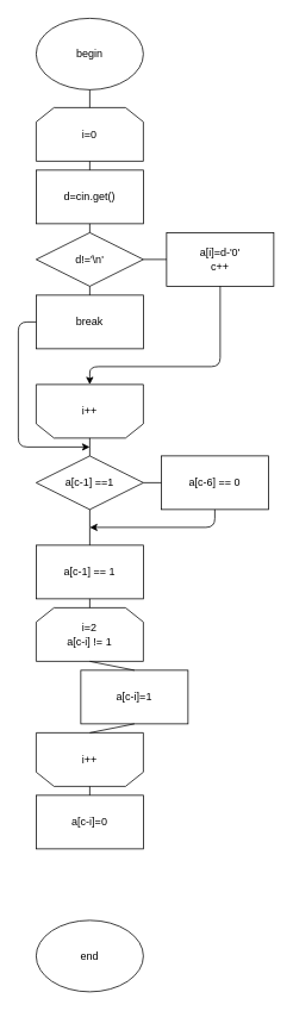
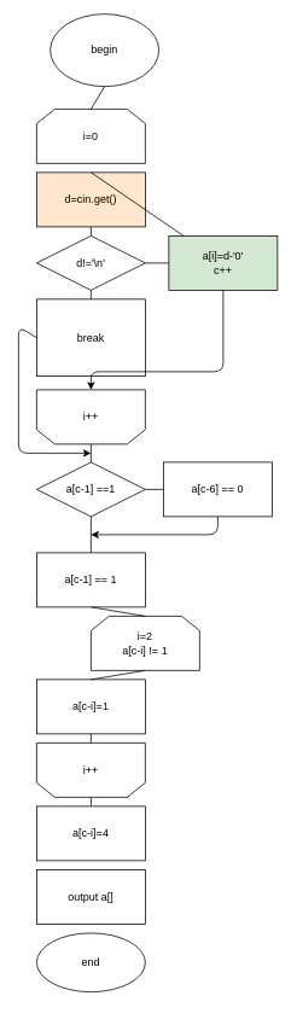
- <mxCell id="2" value="begin" style="ellipse;whiteSpace=wrap;html=1;" parent="1" vertex="1"><mxGeometry x="40" width="120" height="80" as="geometry" y="20" /></mxCell>
+ <mxCell id="2" value="begin" style="ellipse;whiteSpace=wrap;html=1;" parent="1" vertex="1"><mxGeometry x="55" y="15" width="120" height="80" as="geometry" /></mxCell>
- <mxCell id="10" value="" style="endArrow=none;html=1;entryX=0.5;entryY=1;entryDx=0;entryDy=0;exitX=0.5;exitY=0;exitDx=0;exitDy=0;" parent="1" source="6" target="3" edge="1"><mxGeometry width="50" height="50" relative="1" as="geometry"><mxPoint x="226" y="240" as="sourcePoint" /><mxPoint x="276" y="190" as="targetPoint" /></mxGeometry></mxCell>
+ <mxCell id="10" value="" style="endArrow=none;html=1;exitX=0.5;exitY=0;exitDx=0;exitDy=0;" parent="1" source="6" target="8" edge="1"><mxGeometry width="50" height="50" relative="1" as="geometry"><mxPoint x="226" y="240" as="sourcePoint" /><mxPoint x="276" y="190" as="targetPoint" /></mxGeometry></mxCell>
- <mxCell id="6" value="d=cin.get()" style="rounded=0;whiteSpace=wrap;html=1;" parent="1" vertex="1"><mxGeometry x="40" y="190" width="120" height="60" as="geometry" /></mxCell>
+ <mxCell id="6" value="d=cin.get()" style="rounded=0;whiteSpace=wrap;html=1;fillColor=#ffe6cc;" parent="1" vertex="1"><mxGeometry x="40" y="190" width="120" height="60" as="geometry" /></mxCell>
- <mxCell id="8" value="a[i]=d-'0'&lt;br&gt;c++" style="rounded=0;whiteSpace=wrap;html=1;" parent="1" vertex="1"><mxGeometry x="186" y="260" width="120" height="60" as="geometry" /></mxCell>
+ <mxCell id="8" value="a[i]=d-'0'&lt;br&gt;c++" style="rounded=0;whiteSpace=wrap;html=1;fillColor=#d5e8d4;" parent="1" vertex="1"><mxGeometry x="186" y="260" width="120" height="60" as="geometry" /></mxCell>
- <mxCell id="7" value="break" style="rounded=0;whiteSpace=wrap;html=1;" parent="1" vertex="1"><mxGeometry x="40" y="330" width="120" height="60" as="geometry" /></mxCell>
+ <mxCell id="7" value="break" style="rounded=0;whiteSpace=wrap;html=1;" parent="1" vertex="1"><mxGeometry x="40" y="330" width="120" height="85" as="geometry" /></mxCell>
- <mxCell id="22" value="i=2&lt;br&gt;a[c-i] != 1" style="shape=loopLimit;whiteSpace=wrap;html=1;" parent="1" vertex="1"><mxGeometry x="40" y="680" width="120" height="60" as="geometry" /></mxCell>
+ <mxCell id="22" value="i=2&lt;br&gt;a[c-i] != 1" style="shape=loopLimit;whiteSpace=wrap;html=1;" parent="1" vertex="1"><mxGeometry x="100" y="680" width="120" height="60" as="geometry" /></mxCell>
- <mxCell id="23" value="a[c-i]=1" style="rounded=0;whiteSpace=wrap;html=1;" parent="1" vertex="1"><mxGeometry x="90" y="750" width="120" height="60" as="geometry" /></mxCell>
+ <mxCell id="23" value="a[c-i]=1" style="rounded=0;whiteSpace=wrap;html=1;" parent="1" vertex="1"><mxGeometry x="40" y="750" width="120" height="60" as="geometry" /></mxCell>
- <mxCell id="25" value="a[c-i]=0" style="rounded=0;whiteSpace=wrap;html=1;" parent="1" vertex="1"><mxGeometry x="40" y="890" width="120" height="60" as="geometry" /></mxCell>
+ <mxCell id="25" value="a[c-i]=4" style="rounded=0;whiteSpace=wrap;html=1;" parent="1" vertex="1"><mxGeometry x="40" y="890" width="120" height="60" as="geometry" /></mxCell>
+ <mxCell id="30" value="output a[]" style="rounded=0;whiteSpace=wrap;html=1;" parent="1" vertex="1"><mxGeometry x="40" y="960" width="120" height="60" as="geometry" /></mxCell>
- <mxCell id="31" value="end" style="ellipse;whiteSpace=wrap;html=1;" parent="1" vertex="1"><mxGeometry x="40" y="1030" width="120" height="80" as="geometry" /></mxCell>
+ <mxCell id="31" value="end" style="ellipse;whiteSpace=wrap;html=1;" parent="1" vertex="1"><mxGeometry x="40" y="1030" width="120" height="65" as="geometry" /></mxCell>
